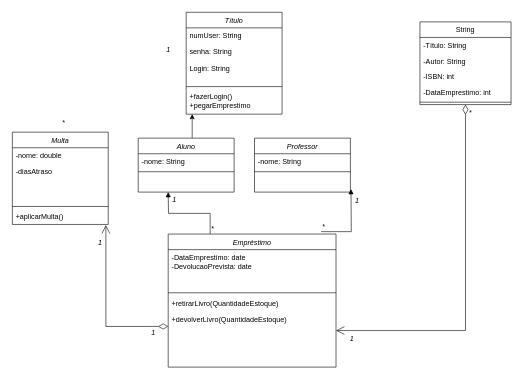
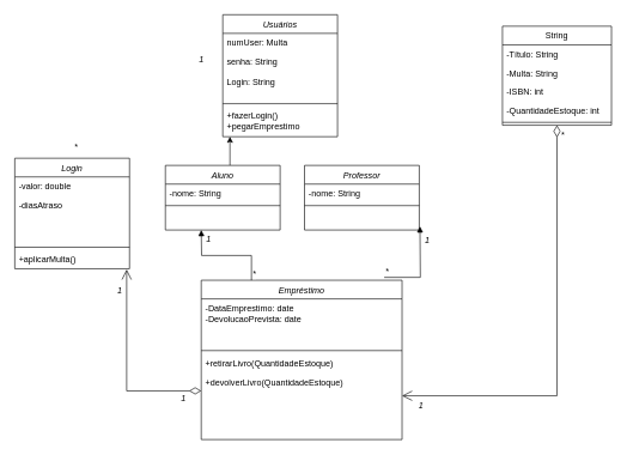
- <mxCell id="2" value="Título" style="swimlane;fontStyle=2;align=center;verticalAlign=top;childLayout=stackLayout;horizontal=1;startSize=26;horizontalStack=0;resizeParent=1;resizeLast=0;collapsible=1;marginBottom=0;rounded=0;shadow=0;strokeWidth=1;" parent="1" vertex="1"><mxGeometry x="310" y="20" width="160" height="170" as="geometry"><mxRectangle x="230" y="140" width="160" height="26" as="alternateBounds" /></mxGeometry></mxCell>
+ <mxCell id="2" value="Usuários" style="swimlane;fontStyle=2;align=center;verticalAlign=top;childLayout=stackLayout;horizontal=1;startSize=26;horizontalStack=0;resizeParent=1;resizeLast=0;collapsible=1;marginBottom=0;rounded=0;shadow=0;strokeWidth=1;" parent="1" vertex="1"><mxGeometry x="310" y="20" width="160" height="170" as="geometry"><mxRectangle x="230" y="140" width="160" height="26" as="alternateBounds" /></mxGeometry></mxCell>
- <mxCell id="3" value="numUser: String" style="text;align=left;verticalAlign=top;spacingLeft=4;spacingRight=4;overflow=hidden;rotatable=0;points=[[0,0.5],[1,0.5]];portConstraint=eastwest;" parent="2" vertex="1"><mxGeometry y="26" width="160" height="26" as="geometry" /></mxCell>
+ <mxCell id="3" value="numUser: Multa" style="text;align=left;verticalAlign=top;spacingLeft=4;spacingRight=4;overflow=hidden;rotatable=0;points=[[0,0.5],[1,0.5]];portConstraint=eastwest;" parent="2" vertex="1"><mxGeometry y="26" width="160" height="26" as="geometry" /></mxCell>
- <mxCell id="9" value="-Autor: String" style="text;align=left;verticalAlign=top;spacingLeft=4;spacingRight=4;overflow=hidden;rotatable=0;points=[[0,0.5],[1,0.5]];portConstraint=eastwest;rounded=0;shadow=0;html=0;" parent="7" vertex="1"><mxGeometry y="52" width="152" height="26" as="geometry" /></mxCell>
+ <mxCell id="9" value="-Multa: String" style="text;align=left;verticalAlign=top;spacingLeft=4;spacingRight=4;overflow=hidden;rotatable=0;points=[[0,0.5],[1,0.5]];portConstraint=eastwest;rounded=0;shadow=0;html=0;" parent="7" vertex="1"><mxGeometry y="52" width="152" height="26" as="geometry" /></mxCell>
- <mxCell id="11" value="-DataEmprestimo: int" style="text;align=left;verticalAlign=top;spacingLeft=4;spacingRight=4;overflow=hidden;rotatable=0;points=[[0,0.5],[1,0.5]];portConstraint=eastwest;rounded=0;shadow=0;html=0;" parent="7" vertex="1"><mxGeometry y="104" width="152" height="26" as="geometry" /></mxCell>
+ <mxCell id="11" value="-QuantidadeEstoque: int" style="text;align=left;verticalAlign=top;spacingLeft=4;spacingRight=4;overflow=hidden;rotatable=0;points=[[0,0.5],[1,0.5]];portConstraint=eastwest;rounded=0;shadow=0;html=0;" parent="7" vertex="1"><mxGeometry y="104" width="152" height="26" as="geometry" /></mxCell>
- <mxCell id="30" value="Multa" style="swimlane;fontStyle=2;align=center;verticalAlign=top;childLayout=stackLayout;horizontal=1;startSize=26;horizontalStack=0;resizeParent=1;resizeLast=0;collapsible=1;marginBottom=0;rounded=0;shadow=0;strokeWidth=1;" vertex="1" parent="1"><mxGeometry x="20" y="220" width="160" height="154" as="geometry"><mxRectangle x="230" y="140" width="160" height="26" as="alternateBounds" /></mxGeometry></mxCell>
+ <mxCell id="30" value="Login" style="swimlane;fontStyle=2;align=center;verticalAlign=top;childLayout=stackLayout;horizontal=1;startSize=26;horizontalStack=0;resizeParent=1;resizeLast=0;collapsible=1;marginBottom=0;rounded=0;shadow=0;strokeWidth=1;" vertex="1" parent="1"><mxGeometry x="20" y="220" width="160" height="154" as="geometry"><mxRectangle x="230" y="140" width="160" height="26" as="alternateBounds" /></mxGeometry></mxCell>
- <mxCell id="31" value="-nome: double" style="text;align=left;verticalAlign=top;spacingLeft=4;spacingRight=4;overflow=hidden;rotatable=0;points=[[0,0.5],[1,0.5]];portConstraint=eastwest;" vertex="1" parent="30"><mxGeometry y="26" width="160" height="26" as="geometry" /></mxCell>
+ <mxCell id="31" value="-valor: double" style="text;align=left;verticalAlign=top;spacingLeft=4;spacingRight=4;overflow=hidden;rotatable=0;points=[[0,0.5],[1,0.5]];portConstraint=eastwest;" vertex="1" parent="30"><mxGeometry y="26" width="160" height="26" as="geometry" /></mxCell>
